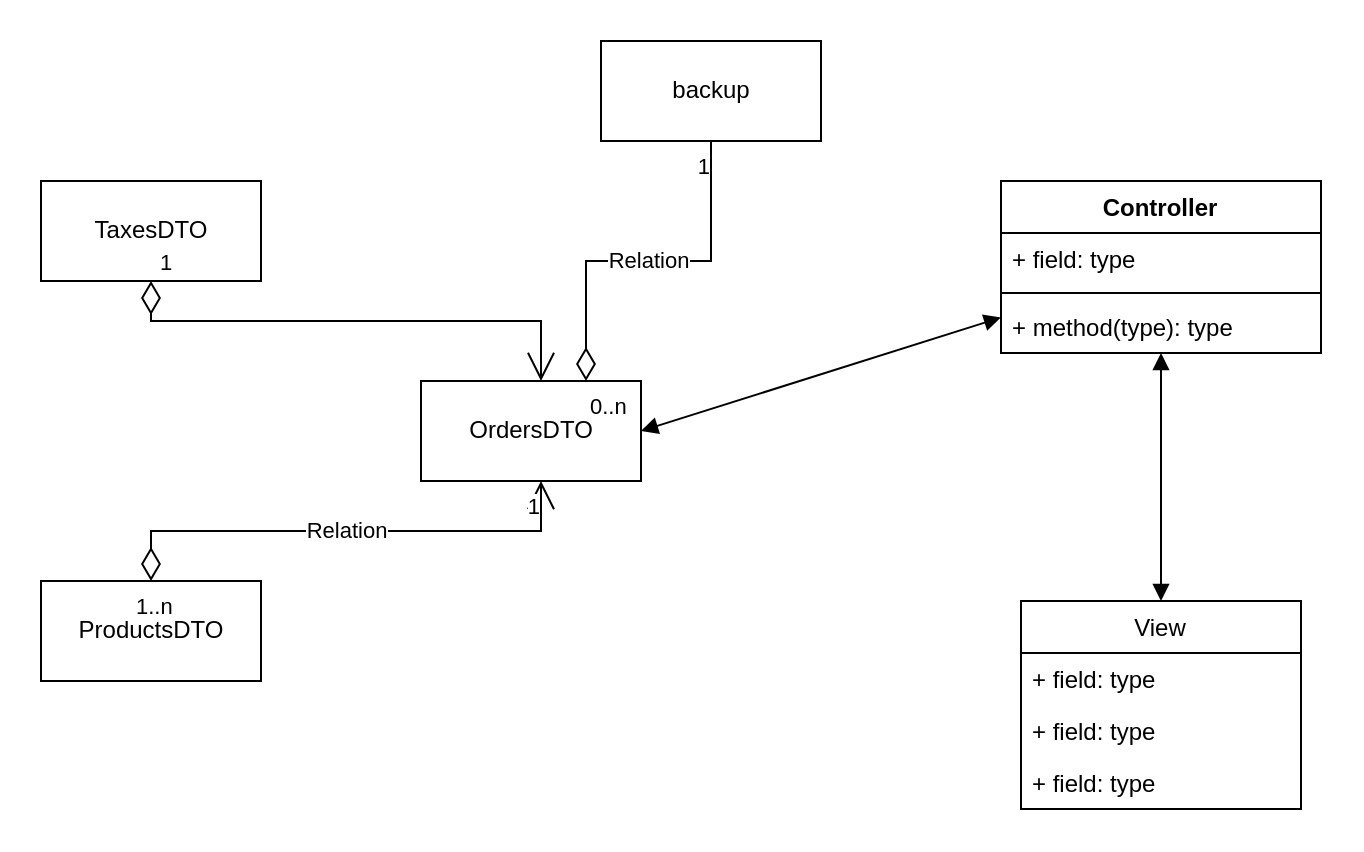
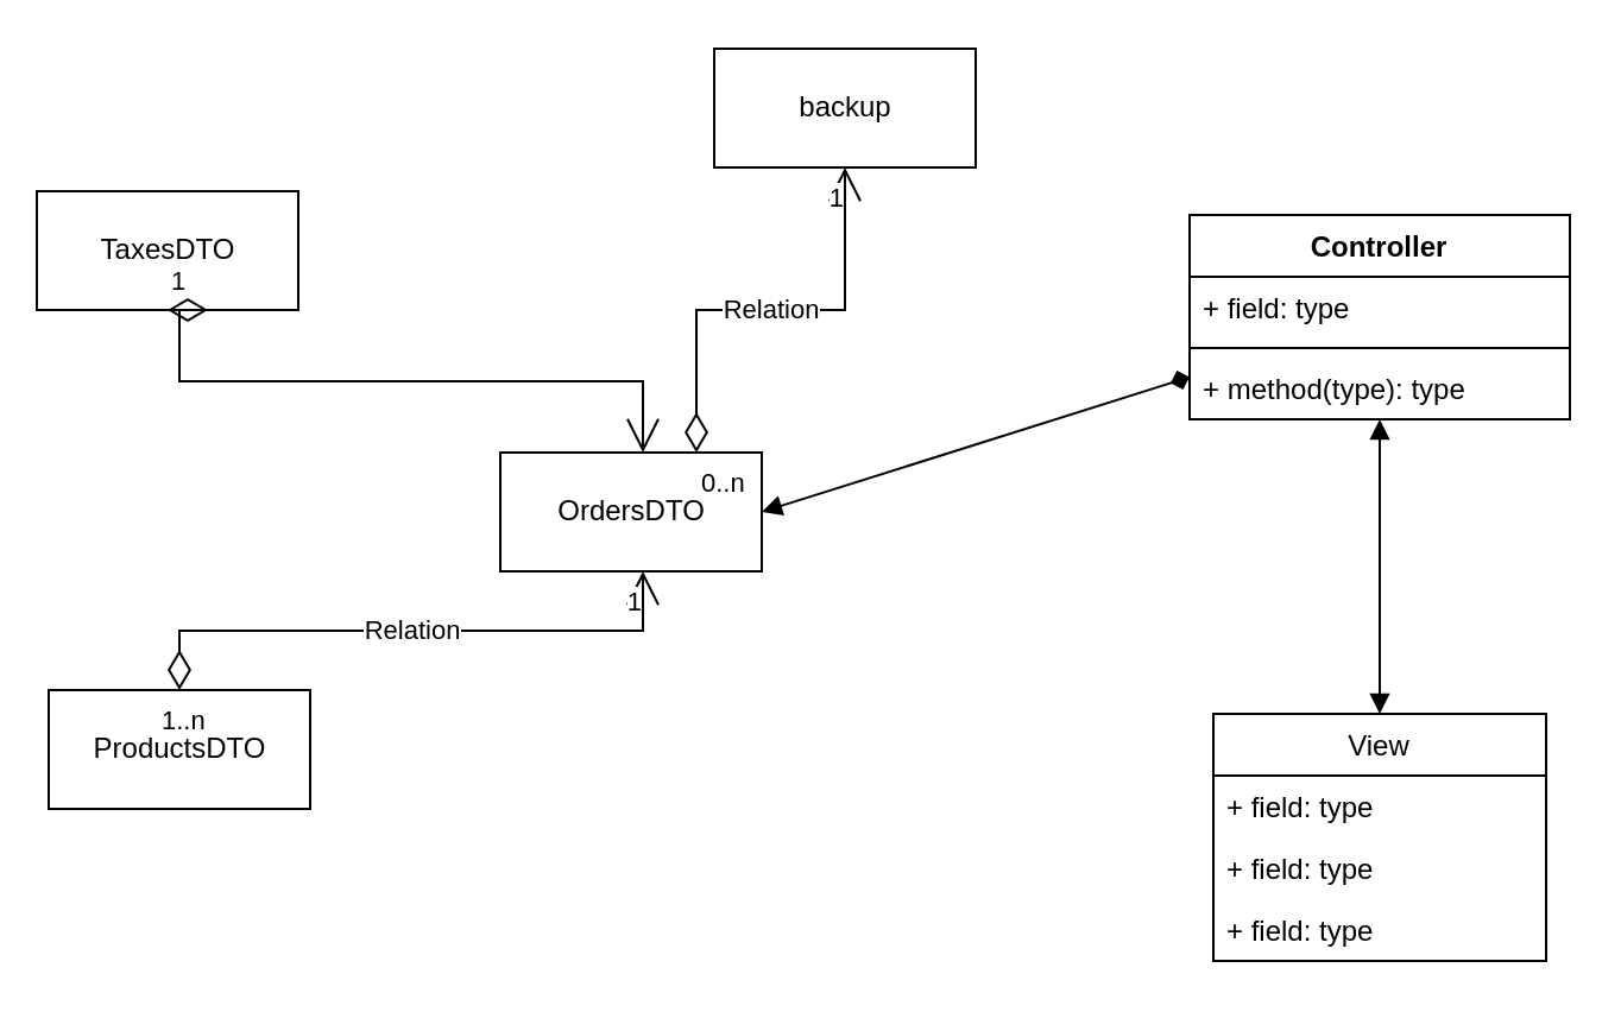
- <mxCell id="20" value="Relation" style="endArrow=none;html=1;endSize=12;startArrow=diamondThin;startSize=14;startFill=0;edgeStyle=orthogonalEdgeStyle;rounded=0;exitX=0.75;exitY=0;exitDx=0;exitDy=0;entryX=0.5;entryY=1;entryDx=0;entryDy=0;" edge="1" parent="1" source="2" target="19"><mxGeometry relative="1" as="geometry"><mxPoint x="260" y="190" as="sourcePoint" /><mxPoint x="293" y="80" as="targetPoint" /></mxGeometry></mxCell>
+ <mxCell id="20" value="Relation" style="endArrow=open;html=1;endSize=12;startArrow=diamondThin;startSize=14;startFill=0;edgeStyle=orthogonalEdgeStyle;rounded=0;exitX=0.75;exitY=0;exitDx=0;exitDy=0;entryX=0.5;entryY=1;entryDx=0;entryDy=0;" edge="1" parent="1" source="2" target="19"><mxGeometry relative="1" as="geometry"><mxPoint x="260" y="190" as="sourcePoint" /><mxPoint x="293" y="80" as="targetPoint" /></mxGeometry></mxCell>
- <mxCell id="11" value="TaxesDTO" style="html=1;" vertex="1" parent="1"><mxGeometry x="20" y="90" width="110" height="50" as="geometry" /></mxCell>
+ <mxCell id="11" value="TaxesDTO" style="html=1;" vertex="1" parent="1"><mxGeometry x="15" y="80" width="110" height="50" as="geometry" /></mxCell>
- <mxCell id="17" value="" style="endArrow=block;startArrow=block;endFill=1;startFill=1;html=1;rounded=0;exitX=1;exitY=0.5;exitDx=0;exitDy=0;" edge="1" parent="1" source="2" target="3"><mxGeometry width="160" relative="1" as="geometry"><mxPoint x="300" y="240" as="sourcePoint" /><mxPoint x="460" y="240" as="targetPoint" /></mxGeometry></mxCell>
+ <mxCell id="17" value="" style="endArrow=diamond;startArrow=block;endFill=1;startFill=1;html=1;rounded=0;exitX=1;exitY=0.5;exitDx=0;exitDy=0;" edge="1" parent="1" source="2" target="3"><mxGeometry width="160" relative="1" as="geometry"><mxPoint x="300" y="240" as="sourcePoint" /><mxPoint x="460" y="240" as="targetPoint" /></mxGeometry></mxCell>
